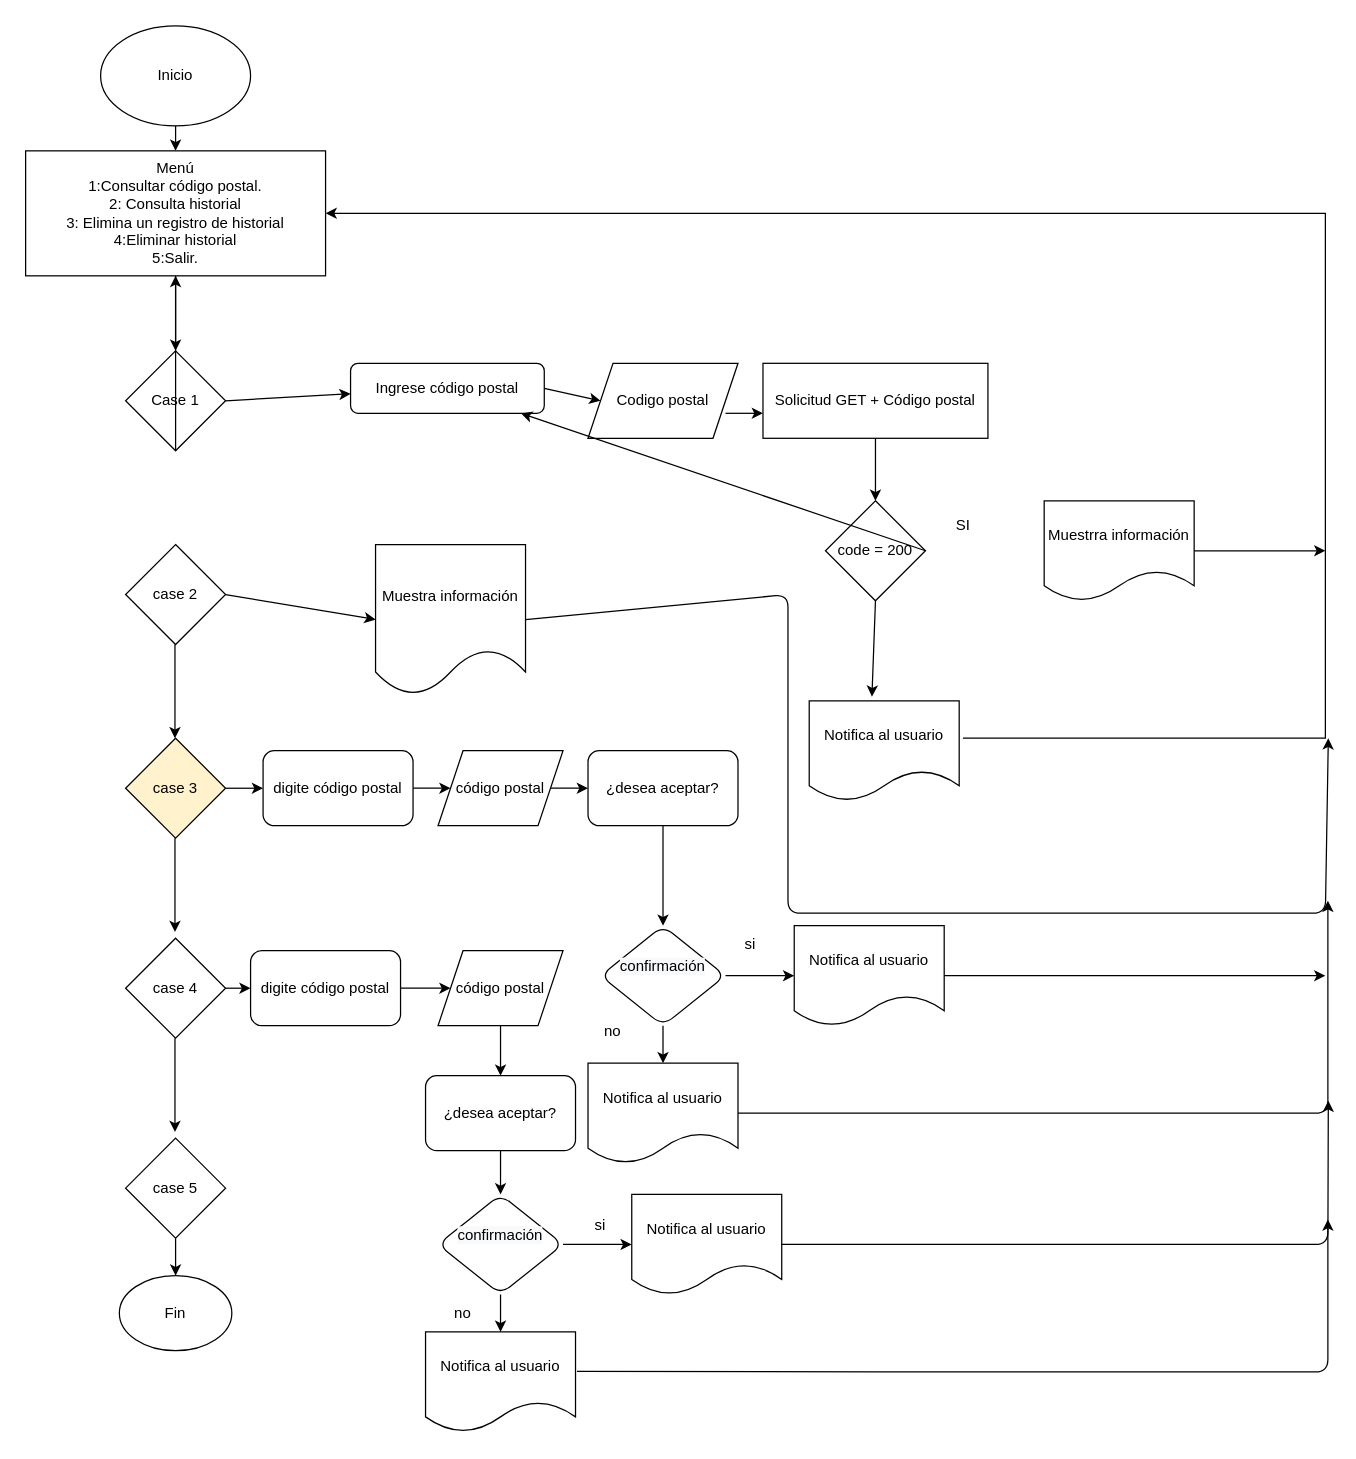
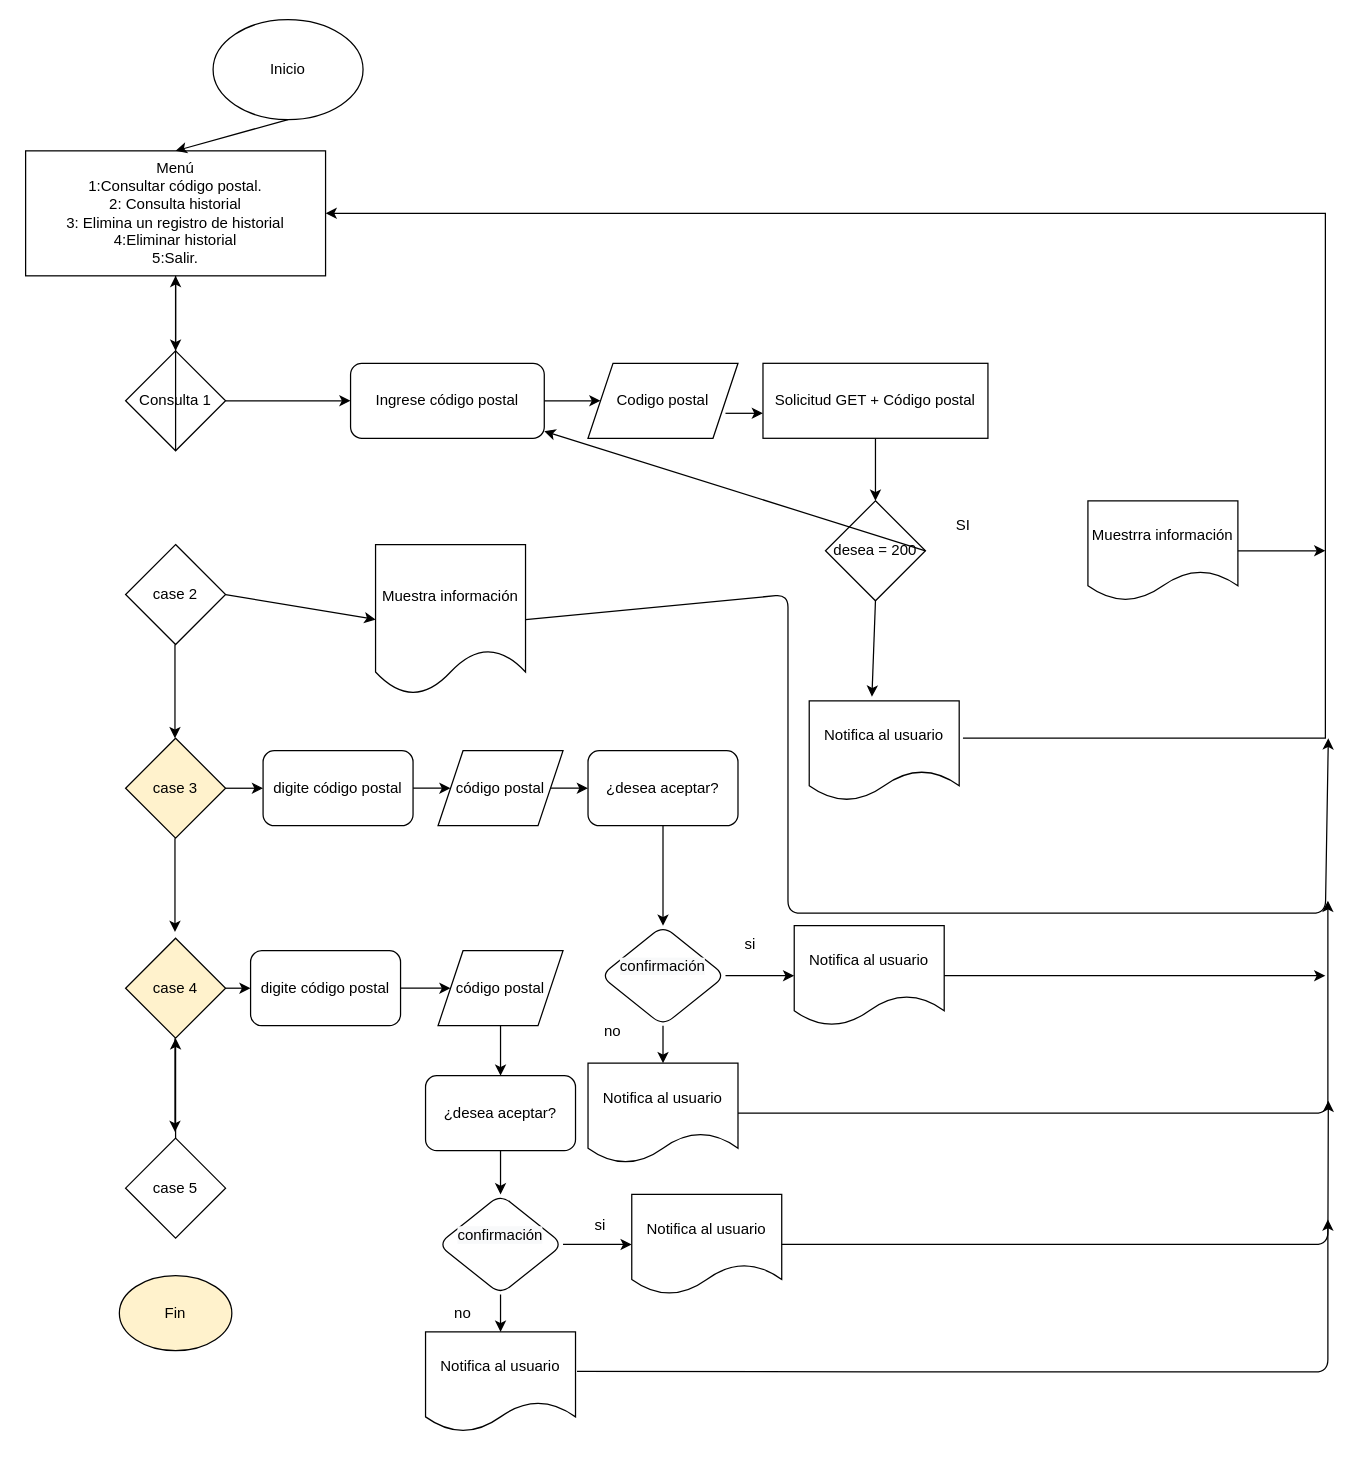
- <mxCell id="2" value="Inicio" style="ellipse;whiteSpace=wrap;html=1;" parent="1" vertex="1"><mxGeometry x="80" y="20" width="120" height="80" as="geometry" /></mxCell>
+ <mxCell id="2" value="Inicio" style="ellipse;whiteSpace=wrap;html=1;" parent="1" vertex="1"><mxGeometry x="170" y="15" width="120" height="80" as="geometry" /></mxCell>
- <mxCell id="10" value="Ingrese código postal" style="rounded=1;whiteSpace=wrap;html=1;" parent="1" vertex="1"><mxGeometry x="280" y="290" width="155" height="40" as="geometry" /></mxCell>
+ <mxCell id="10" value="Ingrese código postal" style="rounded=1;whiteSpace=wrap;html=1;" parent="1" vertex="1"><mxGeometry x="280" y="290" width="155" height="60" as="geometry" /></mxCell>
- <mxCell id="4" value="Case 1" style="rhombus;whiteSpace=wrap;html=1;" parent="1" vertex="1"><mxGeometry x="100" y="280" width="80" height="80" as="geometry" /></mxCell>
+ <mxCell id="4" value="Consulta 1" style="rhombus;whiteSpace=wrap;html=1;" parent="1" vertex="1"><mxGeometry x="100" y="280" width="80" height="80" as="geometry" /></mxCell>
- <mxCell id="14" value="code = 200" style="rhombus;whiteSpace=wrap;html=1;" parent="1" vertex="1"><mxGeometry x="660" y="400" width="80" height="80" as="geometry" /></mxCell>
+ <mxCell id="14" value="desea = 200" style="rhombus;whiteSpace=wrap;html=1;" parent="1" vertex="1"><mxGeometry x="660" y="400" width="80" height="80" as="geometry" /></mxCell>
- <mxCell id="12" value="Muestrra información" style="shape=document;whiteSpace=wrap;html=1;boundedLbl=1;" parent="1" vertex="1"><mxGeometry x="835" y="400" width="120" height="80" as="geometry" /></mxCell>
+ <mxCell id="12" value="Muestrra información" style="shape=document;whiteSpace=wrap;html=1;boundedLbl=1;" parent="1" vertex="1"><mxGeometry x="870" y="400" width="120" height="80" as="geometry" /></mxCell>
- <mxCell id="25" value="case 4" style="rhombus;whiteSpace=wrap;html=1;rounded=0;sketch=0;" vertex="1" parent="1"><mxGeometry x="100" y="750" width="80" height="80" as="geometry" /></mxCell>
+ <mxCell id="25" value="case 4" style="rhombus;whiteSpace=wrap;html=1;rounded=0;sketch=0;fillColor=#fff2cc;" vertex="1" parent="1"><mxGeometry x="100" y="750" width="80" height="80" as="geometry" /></mxCell>
- <mxCell id="26" value="" style="edgeStyle=orthogonalEdgeStyle;curved=0;rounded=1;sketch=0;orthogonalLoop=1;jettySize=auto;html=1;" edge="1" parent="1" source="27" target="52"><mxGeometry relative="1" as="geometry" /></mxCell>
+ <mxCell id="26" value="" style="edgeStyle=orthogonalEdgeStyle;curved=0;rounded=1;sketch=0;orthogonalLoop=1;jettySize=auto;html=1;" edge="1" parent="1" source="27" target="25"><mxGeometry relative="1" as="geometry" /></mxCell>
- <mxCell id="52" value="Fin" style="ellipse;whiteSpace=wrap;html=1;rounded=0;sketch=0;" vertex="1" parent="1"><mxGeometry x="95" y="1020" width="90" height="60" as="geometry" /></mxCell>
+ <mxCell id="52" value="Fin" style="ellipse;whiteSpace=wrap;html=1;rounded=0;sketch=0;fillColor=#fff2cc;" vertex="1" parent="1"><mxGeometry x="95" y="1020" width="90" height="60" as="geometry" /></mxCell>
